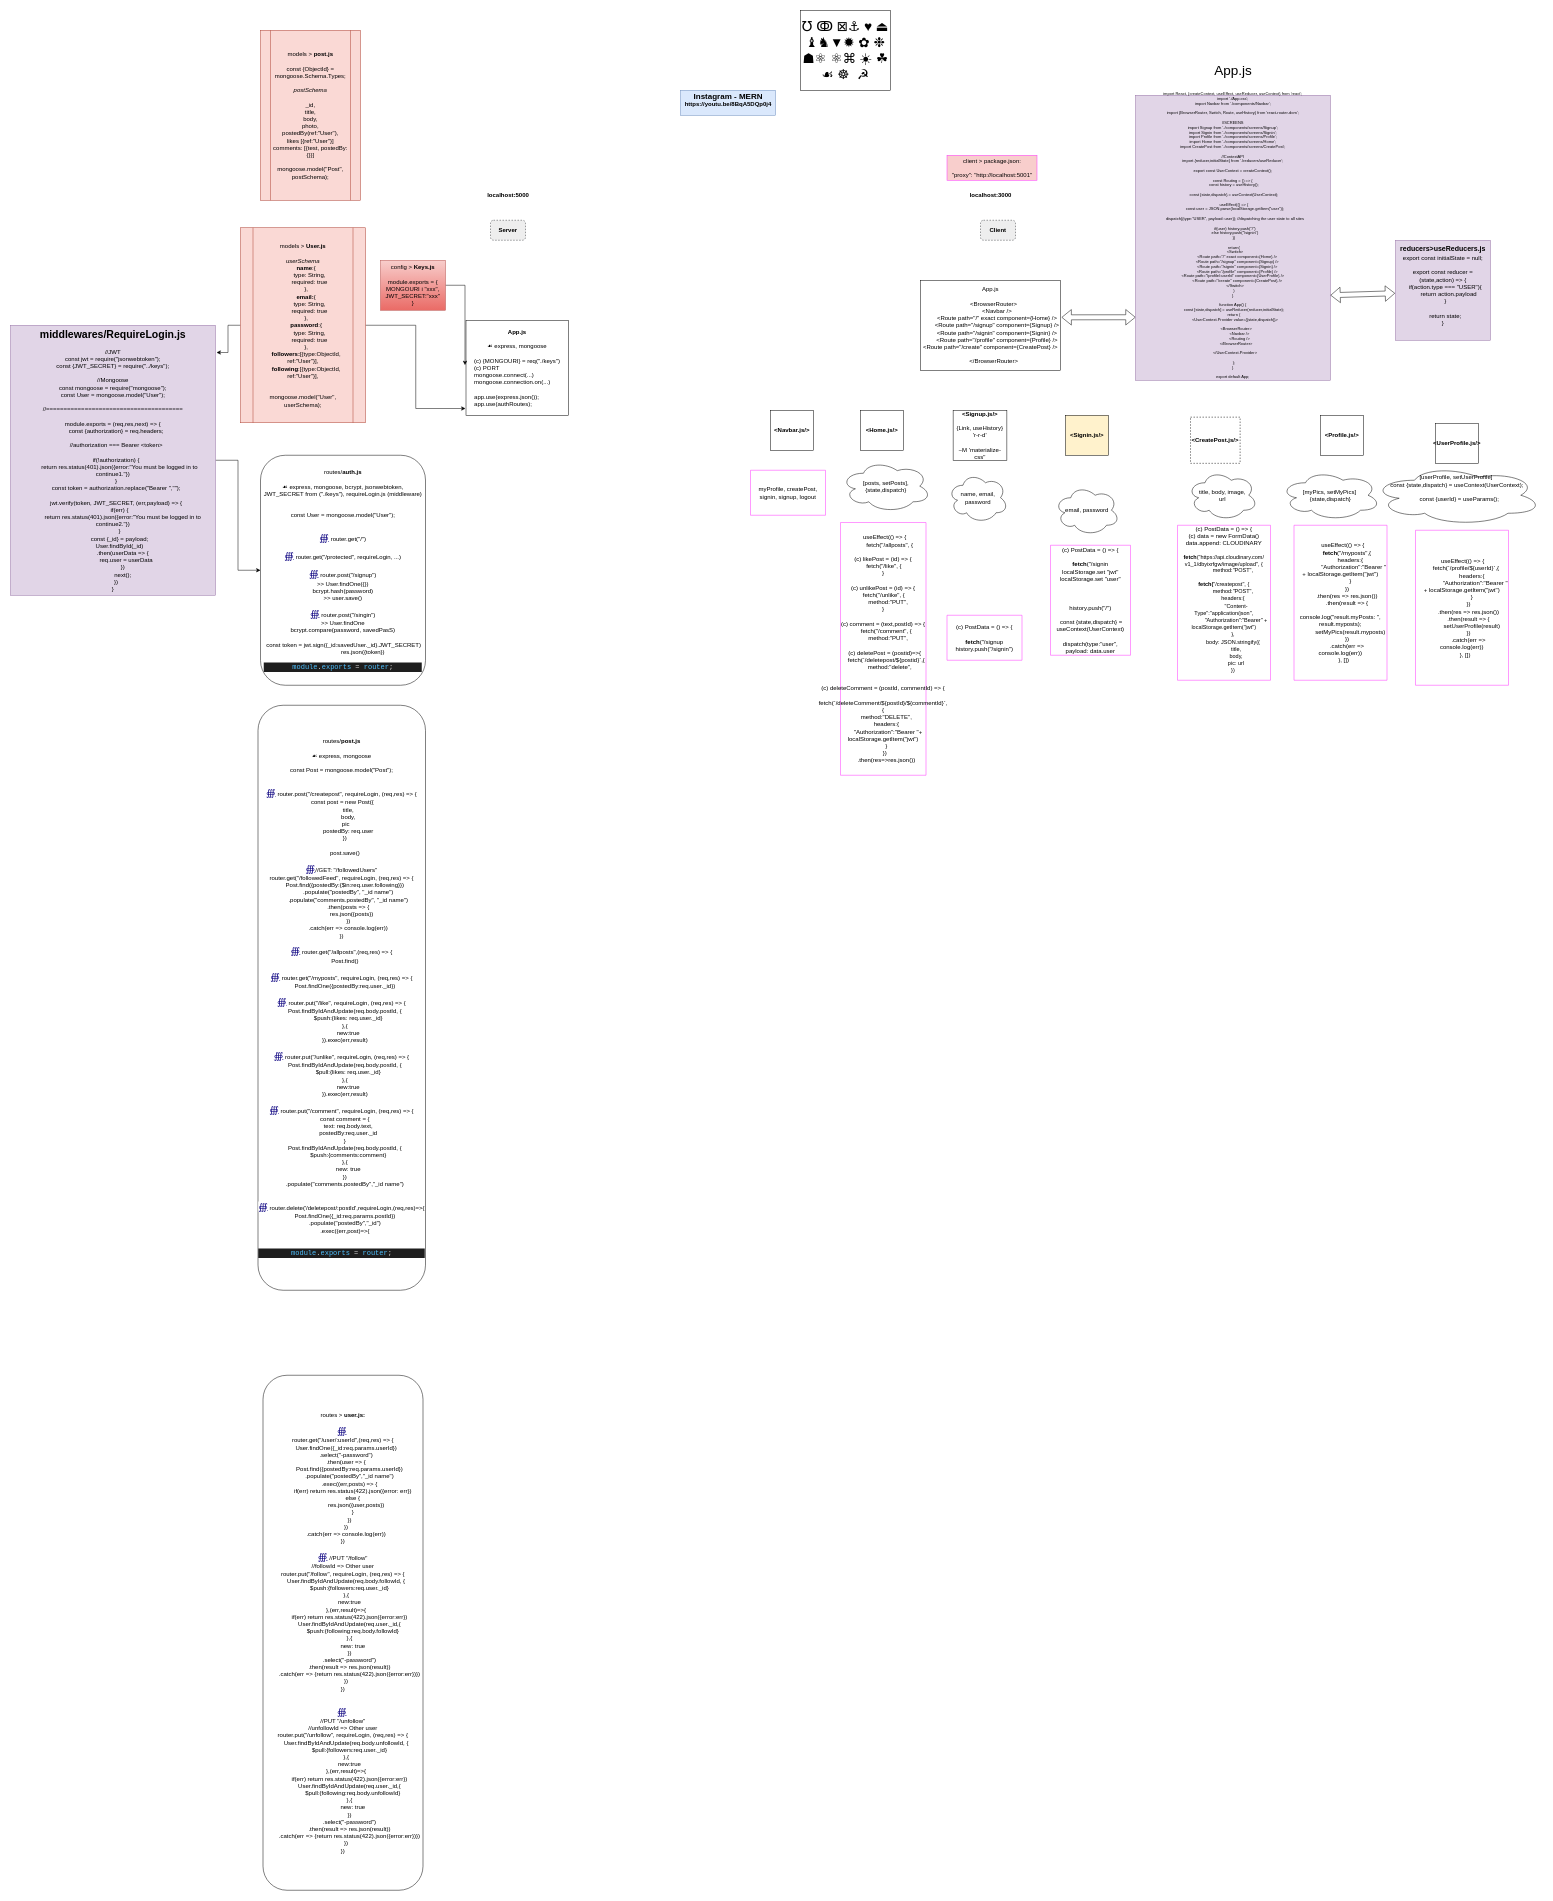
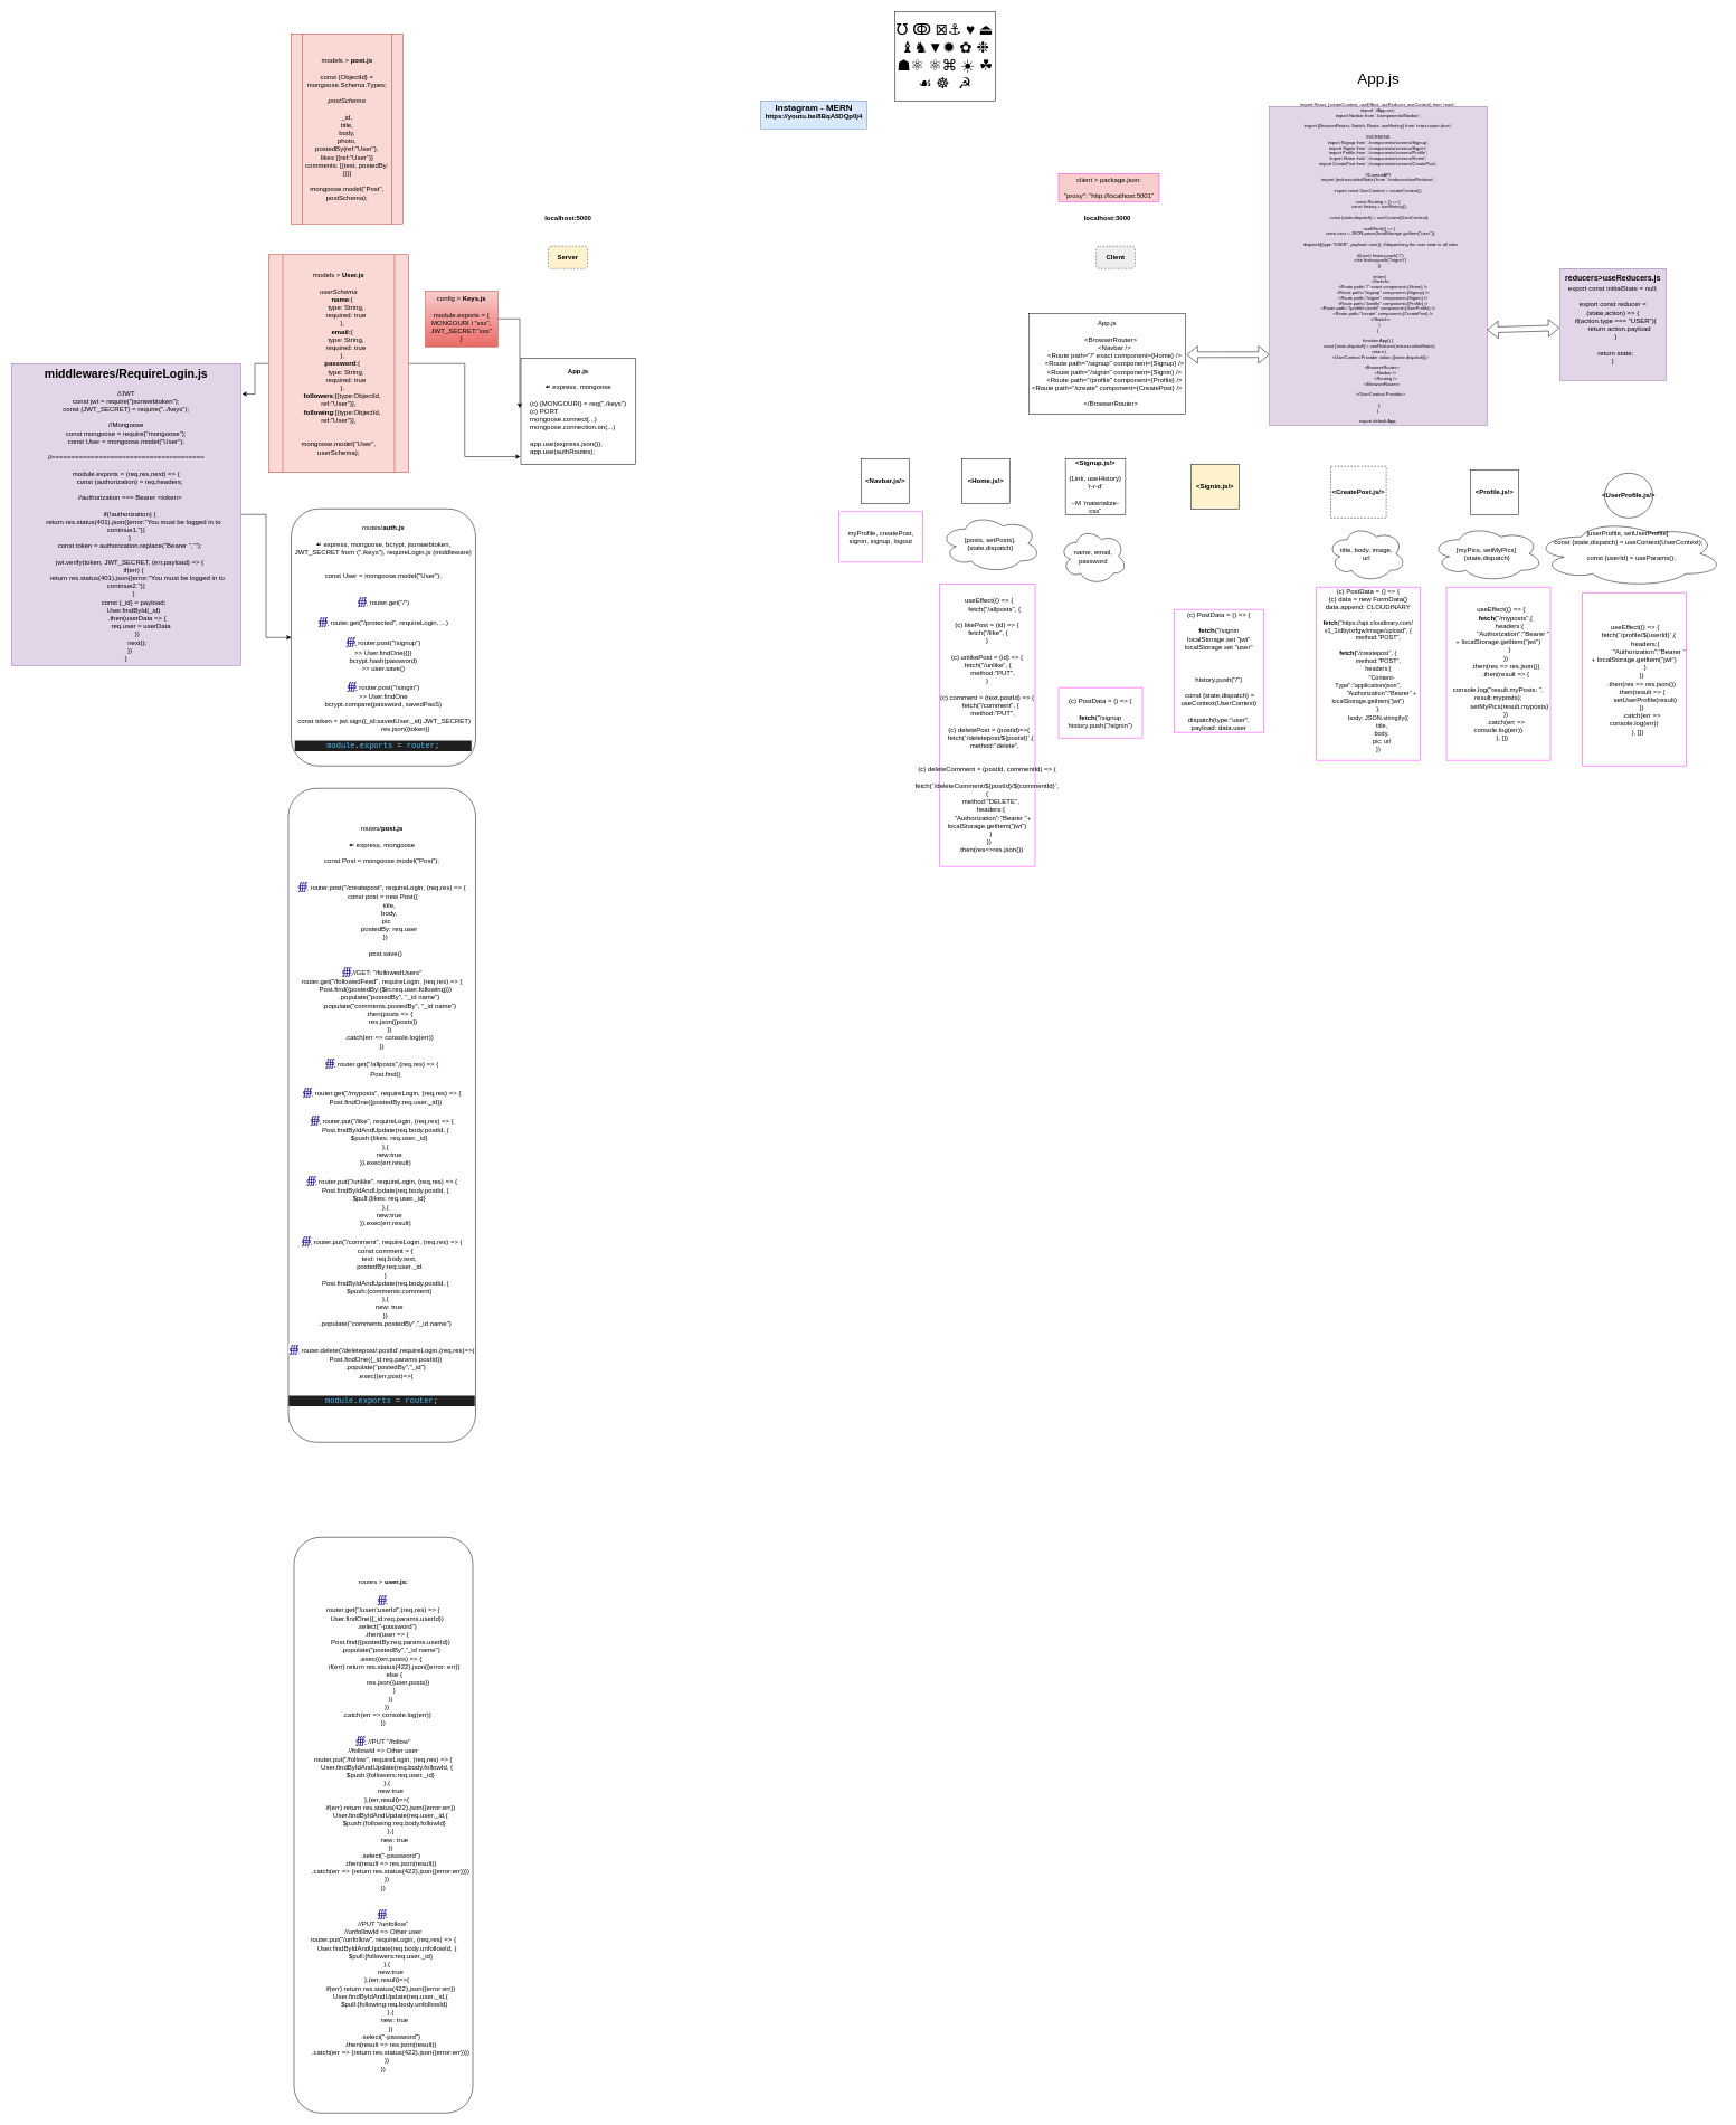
- <mxCell id="3" value="Server" style="whiteSpace=wrap;html=1;rounded=1;glass=0;dashed=1;fillColor=#eeeeee;strokeColor=#36393d;fontStyle=1" parent="1" vertex="1"><mxGeometry x="980" y="440" width="70" height="40" as="geometry" /></mxCell>
+ <mxCell id="3" value="Server" style="whiteSpace=wrap;html=1;rounded=1;glass=0;dashed=1;fillColor=#fff2cc;strokeColor=#36393d;fontStyle=1;" parent="1" vertex="1"><mxGeometry x="980" y="440" width="70" height="40" as="geometry" /></mxCell>
- <mxCell id="21" value="&amp;lt;Profile.js/&amp;gt;" style="whiteSpace=wrap;html=1;aspect=fixed;rounded=0;fontStyle=1" parent="1" vertex="1"><mxGeometry x="2640" y="830" width="86" height="80" as="geometry" /></mxCell>
+ <mxCell id="21" value="&amp;lt;Profile.js/&amp;gt;" style="whiteSpace=wrap;html=1;aspect=fixed;rounded=0;fontStyle=1" parent="1" vertex="1"><mxGeometry x="2630" y="840" width="86" height="80" as="geometry" /></mxCell>
- <mxCell id="42" value="&amp;lt;UserProfile.js/&amp;gt;" style="whiteSpace=wrap;html=1;aspect=fixed;rounded=0;fontStyle=1" parent="1" vertex="1"><mxGeometry x="2870" y="846.16" width="86" height="80" as="geometry" /></mxCell>
+ <mxCell id="42" value="&amp;lt;UserProfile.js/&amp;gt;" style="ellipse;whiteSpace=wrap;html=1;aspect=fixed;fontStyle=1;" parent="1" vertex="1"><mxGeometry x="2870" y="846.16" width="86" height="80" as="geometry" /></mxCell>
- <mxCell id="39" value="myProfile, createPost,&lt;br&gt;signin, signup, logout" style="shape=trapezoid;perimeter=trapezoidPerimeter;whiteSpace=wrap;html=1;fixedSize=1;strokeColor=#FF33FF;size=-25;" parent="1" vertex="1"><mxGeometry x="1500" y="940" width="150" height="90" as="geometry" /></mxCell>
+ <mxCell id="39" value="myProfile, createPost,&lt;br&gt;signin, signup, logout" style="shape=trapezoid;perimeter=trapezoidPerimeter;whiteSpace=wrap;html=1;fixedSize=1;strokeColor=#FF33FF;size=-25;" parent="1" vertex="1"><mxGeometry x="1500" y="915" width="150" height="90" as="geometry" /></mxCell>
- <mxCell id="28" value="email, password" style="ellipse;shape=cloud;whiteSpace=wrap;html=1;" parent="1" vertex="1"><mxGeometry x="2108" y="970" width="130" height="100" as="geometry" /></mxCell>
